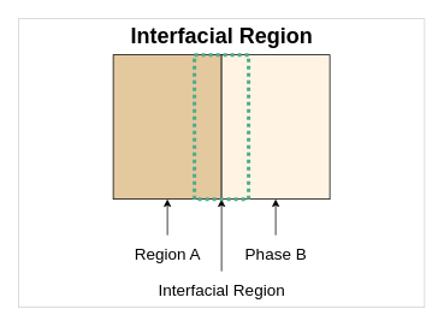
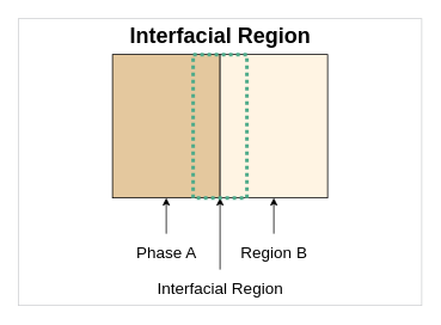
- <mxCell id="6" value="&lt;span style=&quot;font-weight: normal;&quot;&gt;&lt;font style=&quot;font-size: 18px;&quot;&gt;Region A&lt;/font&gt;&lt;/span&gt;" style="text;strokeColor=none;fillColor=none;html=1;fontSize=24;fontStyle=1;verticalAlign=middle;align=center;" parent="1" vertex="1"><mxGeometry x="135" y="260" width="100" height="40" as="geometry" /></mxCell>
+ <mxCell id="6" value="&lt;span style=&quot;font-weight: normal;&quot;&gt;&lt;font style=&quot;font-size: 18px;&quot;&gt;Phase A&lt;/font&gt;&lt;/span&gt;" style="text;strokeColor=none;fillColor=none;html=1;fontSize=24;fontStyle=1;verticalAlign=middle;align=center;" parent="1" vertex="1"><mxGeometry x="135" y="260" width="100" height="40" as="geometry" /></mxCell>
- <mxCell id="8" value="&lt;span style=&quot;font-weight: normal;&quot;&gt;&lt;font style=&quot;font-size: 18px;&quot;&gt;Phase B&lt;/font&gt;&lt;/span&gt;" style="text;strokeColor=none;fillColor=none;html=1;fontSize=24;fontStyle=1;verticalAlign=middle;align=center;" parent="1" vertex="1"><mxGeometry x="255" y="260" width="100" height="40" as="geometry" /></mxCell>
+ <mxCell id="8" value="&lt;span style=&quot;font-weight: normal;&quot;&gt;&lt;font style=&quot;font-size: 18px;&quot;&gt;Region B&lt;/font&gt;&lt;/span&gt;" style="text;strokeColor=none;fillColor=none;html=1;fontSize=24;fontStyle=1;verticalAlign=middle;align=center;" parent="1" vertex="1"><mxGeometry x="255" y="260" width="100" height="40" as="geometry" /></mxCell>
